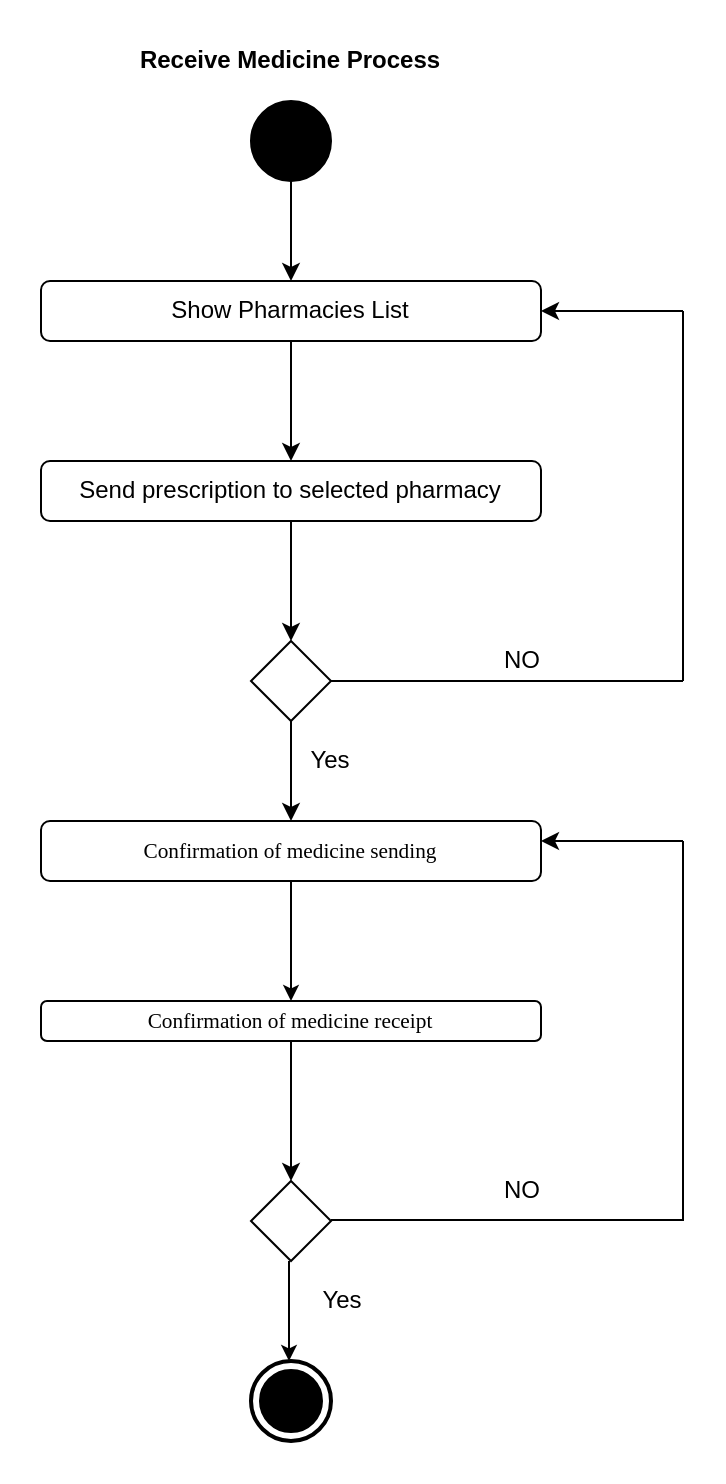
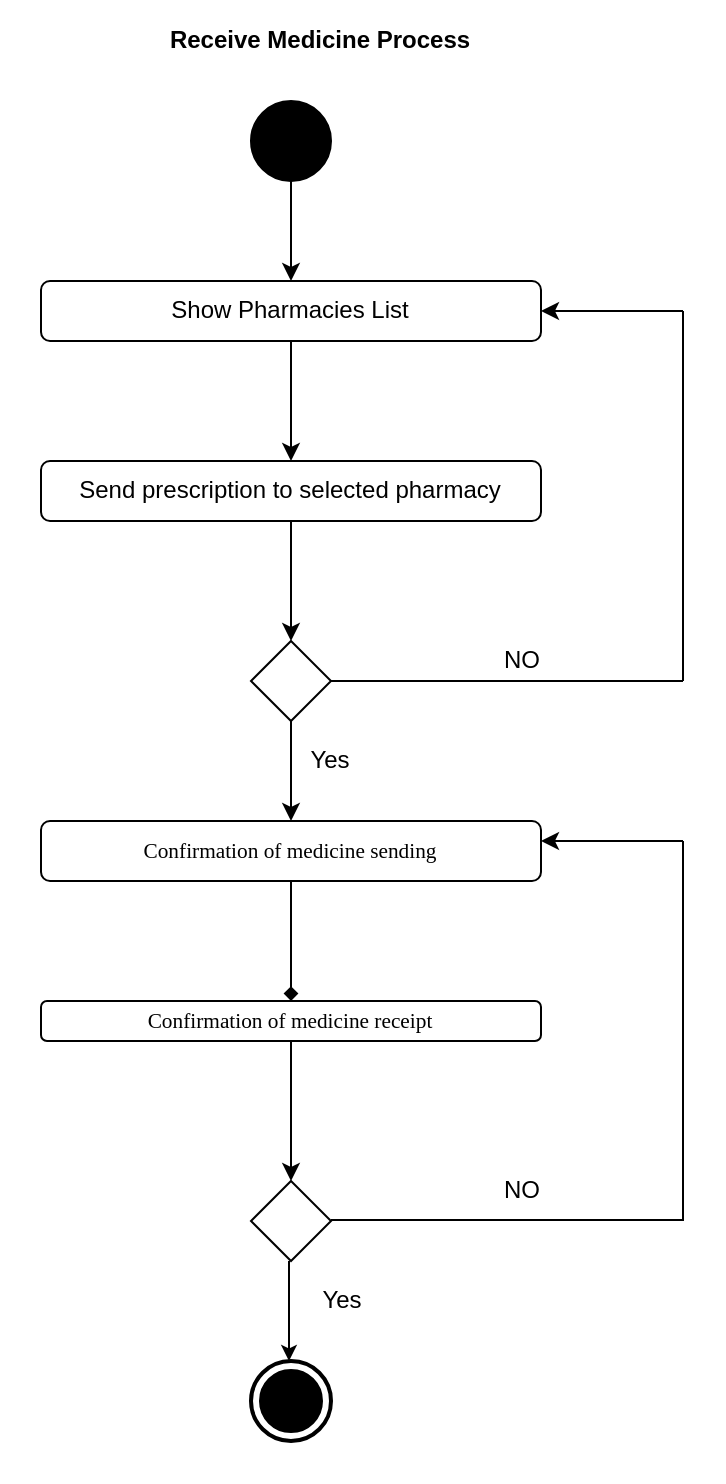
- <mxCell id="27" value="&lt;b&gt;Receive Medicine Process&lt;/b&gt;" style="text;html=1;strokeColor=none;fillColor=none;align=center;verticalAlign=middle;whiteSpace=wrap;rounded=0;" vertex="1" parent="1"><mxGeometry x="48" y="20" width="194" height="20" as="geometry" /></mxCell>
+ <mxCell id="27" value="&lt;b&gt;Receive Medicine Process&lt;/b&gt;" style="text;html=1;strokeColor=none;fillColor=none;align=center;verticalAlign=middle;whiteSpace=wrap;rounded=0;" vertex="1" parent="1"><mxGeometry x="63" y="10" width="194" height="20" as="geometry" /></mxCell>
- <mxCell id="14" value="" style="edgeStyle=orthogonalEdgeStyle;rounded=0;orthogonalLoop=1;jettySize=auto;html=1;startSize=6;endSize=5;strokeWidth=1;align=center;" edge="1" parent="1" source="15" target="17"><mxGeometry relative="1" as="geometry" /></mxCell>
+ <mxCell id="14" value="" style="edgeStyle=orthogonalEdgeStyle;rounded=0;orthogonalLoop=1;jettySize=auto;html=1;startSize=6;endSize=5;strokeWidth=1;align=center;endArrow=diamond;" edge="1" parent="1" source="15" target="17"><mxGeometry relative="1" as="geometry" /></mxCell>
